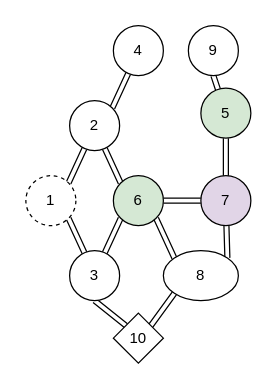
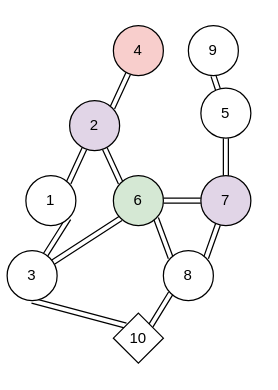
- <mxCell id="7" value="4" style="ellipse;whiteSpace=wrap;html=1;aspect=fixed;" vertex="1" parent="1"><mxGeometry x="90" y="20" width="40" height="40" as="geometry" /></mxCell>
+ <mxCell id="7" value="4" style="ellipse;whiteSpace=wrap;html=1;aspect=fixed;fillColor=#f8cecc;" vertex="1" parent="1"><mxGeometry x="90" y="20" width="40" height="40" as="geometry" /></mxCell>
- <mxCell id="21" value="5" style="ellipse;whiteSpace=wrap;html=1;aspect=fixed;fillColor=#d5e8d4;" vertex="1" parent="1"><mxGeometry x="160" y="70" width="40" height="40" as="geometry" /></mxCell>
+ <mxCell id="21" value="5" style="ellipse;whiteSpace=wrap;html=1;aspect=fixed;" vertex="1" parent="1"><mxGeometry x="160" y="70" width="40" height="40" as="geometry" /></mxCell>
- <mxCell id="6" value="2" style="ellipse;whiteSpace=wrap;html=1;aspect=fixed;" vertex="1" parent="1"><mxGeometry x="55" y="80" width="40" height="40" as="geometry" /></mxCell>
+ <mxCell id="6" value="2" style="ellipse;whiteSpace=wrap;html=1;aspect=fixed;fillColor=#e1d5e7;" vertex="1" parent="1"><mxGeometry x="55" y="80" width="40" height="40" as="geometry" /></mxCell>
- <mxCell id="4" value="1" style="ellipse;whiteSpace=wrap;html=1;aspect=fixed;dashed=1;" vertex="1" parent="1"><mxGeometry x="20" y="140" width="40" height="40" as="geometry" /></mxCell>
+ <mxCell id="4" value="1" style="ellipse;whiteSpace=wrap;html=1;aspect=fixed;" vertex="1" parent="1"><mxGeometry x="20" y="140" width="40" height="40" as="geometry" /></mxCell>
- <mxCell id="14" value="3" style="ellipse;whiteSpace=wrap;html=1;aspect=fixed;" vertex="1" parent="1"><mxGeometry x="55" y="200" width="40" height="40" as="geometry" /></mxCell>
+ <mxCell id="14" value="3" style="ellipse;whiteSpace=wrap;html=1;aspect=fixed;" vertex="1" parent="1"><mxGeometry x="5" y="200" width="40" height="40" as="geometry" /></mxCell>
- <mxCell id="18" value="8" style="ellipse;whiteSpace=wrap;html=1;aspect=fixed;" vertex="1" parent="1"><mxGeometry x="130" y="200" width="60" height="40" as="geometry" /></mxCell>
+ <mxCell id="18" value="8" style="ellipse;whiteSpace=wrap;html=1;aspect=fixed;" vertex="1" parent="1"><mxGeometry x="130" y="200" width="40" height="40" as="geometry" /></mxCell>
